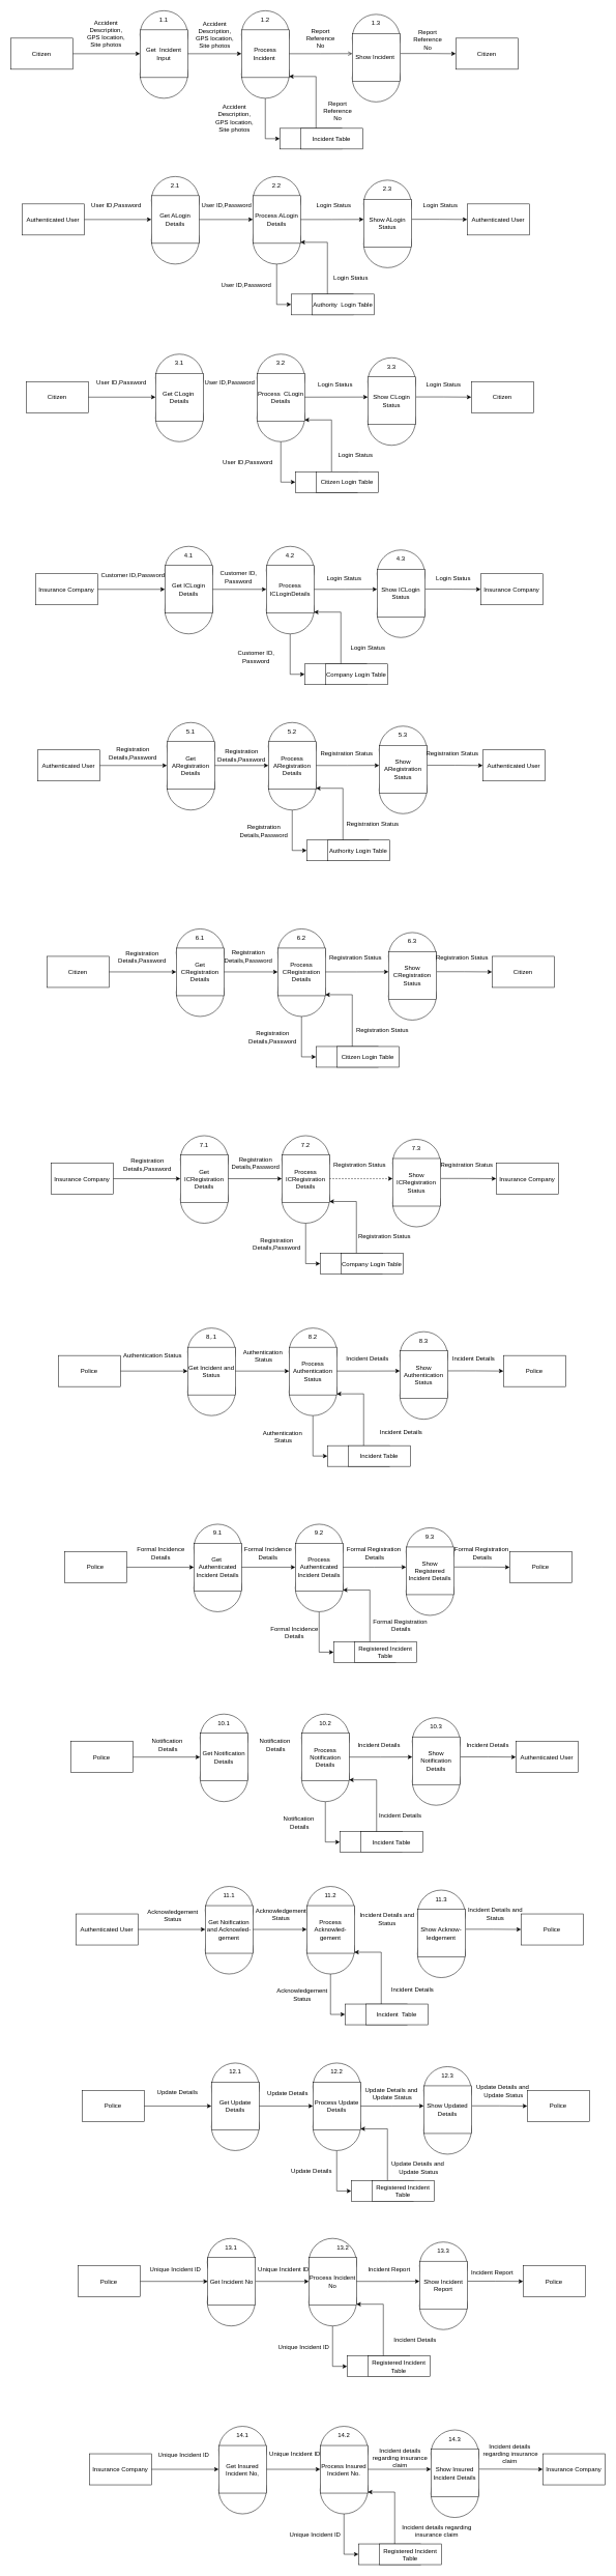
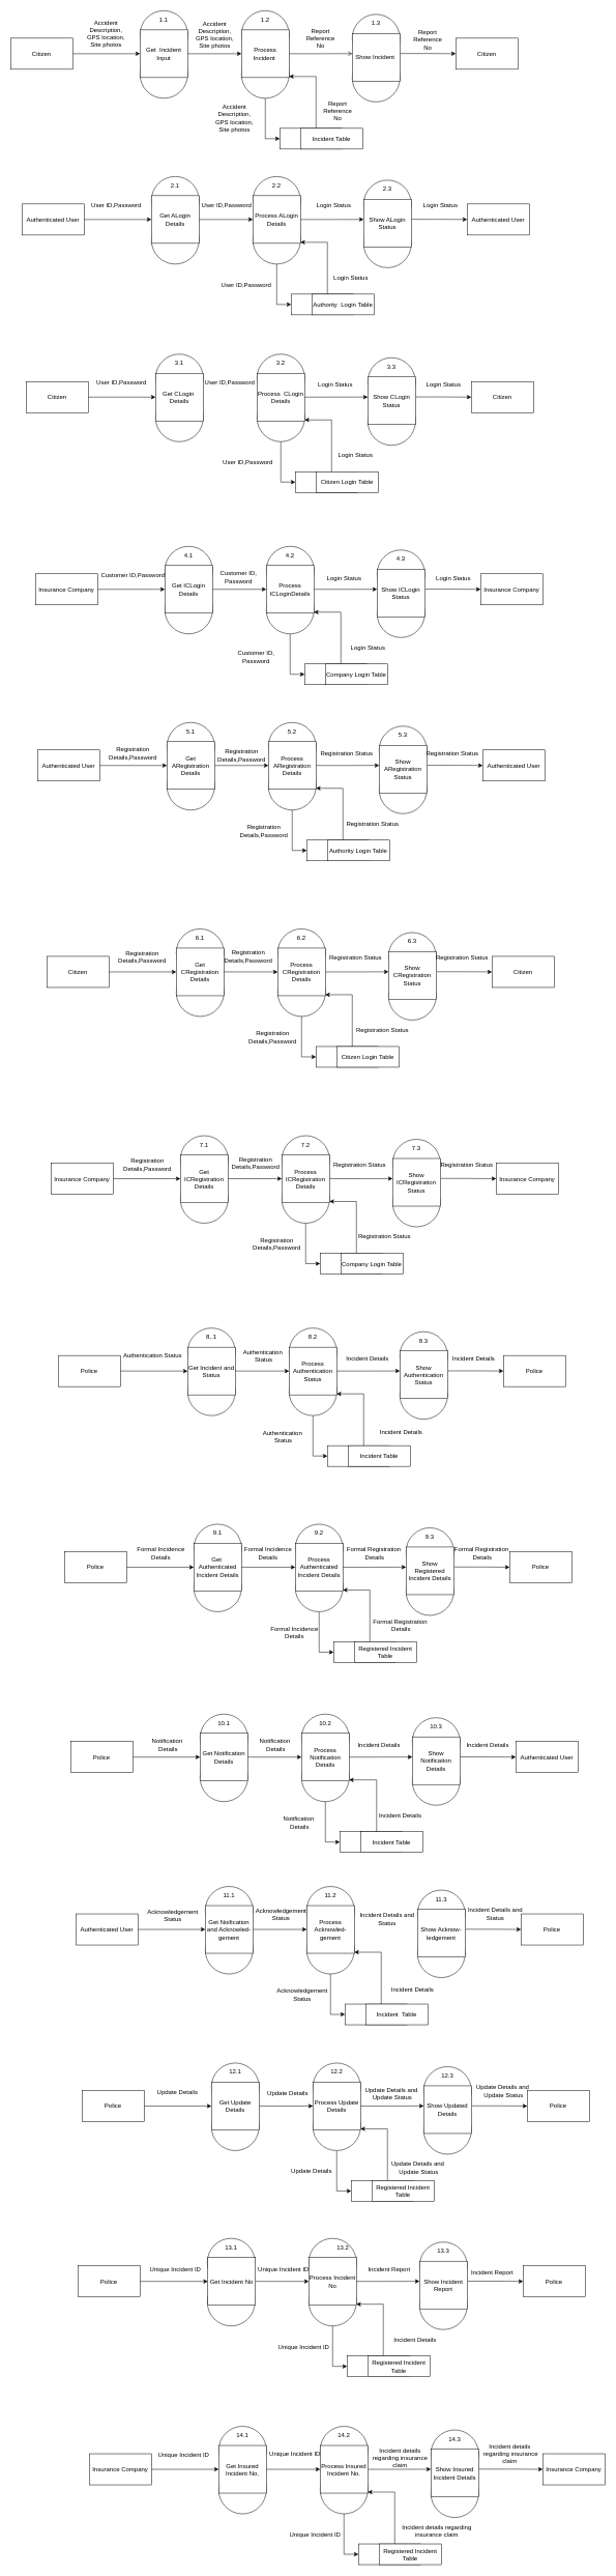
- <mxCell id="137" style="edgeStyle=orthogonalEdgeStyle;rounded=0;orthogonalLoop=1;jettySize=auto;html=1;exitX=1;exitY=0.5;exitDx=0;exitDy=0;entryX=0;entryY=0.422;entryDx=0;entryDy=0;entryPerimeter=0;dashed=1;" edge="1" parent="1" source="138" target="153"><mxGeometry relative="1" as="geometry" /></mxCell>
+ <mxCell id="137" style="edgeStyle=orthogonalEdgeStyle;rounded=0;orthogonalLoop=1;jettySize=auto;html=1;exitX=1;exitY=0.5;exitDx=0;exitDy=0;entryX=0;entryY=0.422;entryDx=0;entryDy=0;entryPerimeter=0;" edge="1" parent="1" source="138" target="153"><mxGeometry relative="1" as="geometry" /></mxCell>
+ <mxCell id="214" style="edgeStyle=orthogonalEdgeStyle;rounded=0;orthogonalLoop=1;jettySize=auto;html=1;exitX=1;exitY=0.5;exitDx=0;exitDy=0;entryX=0;entryY=0.5;entryDx=0;entryDy=0;" edge="1" parent="1" source="215" target="204"><mxGeometry relative="1" as="geometry" /></mxCell>
